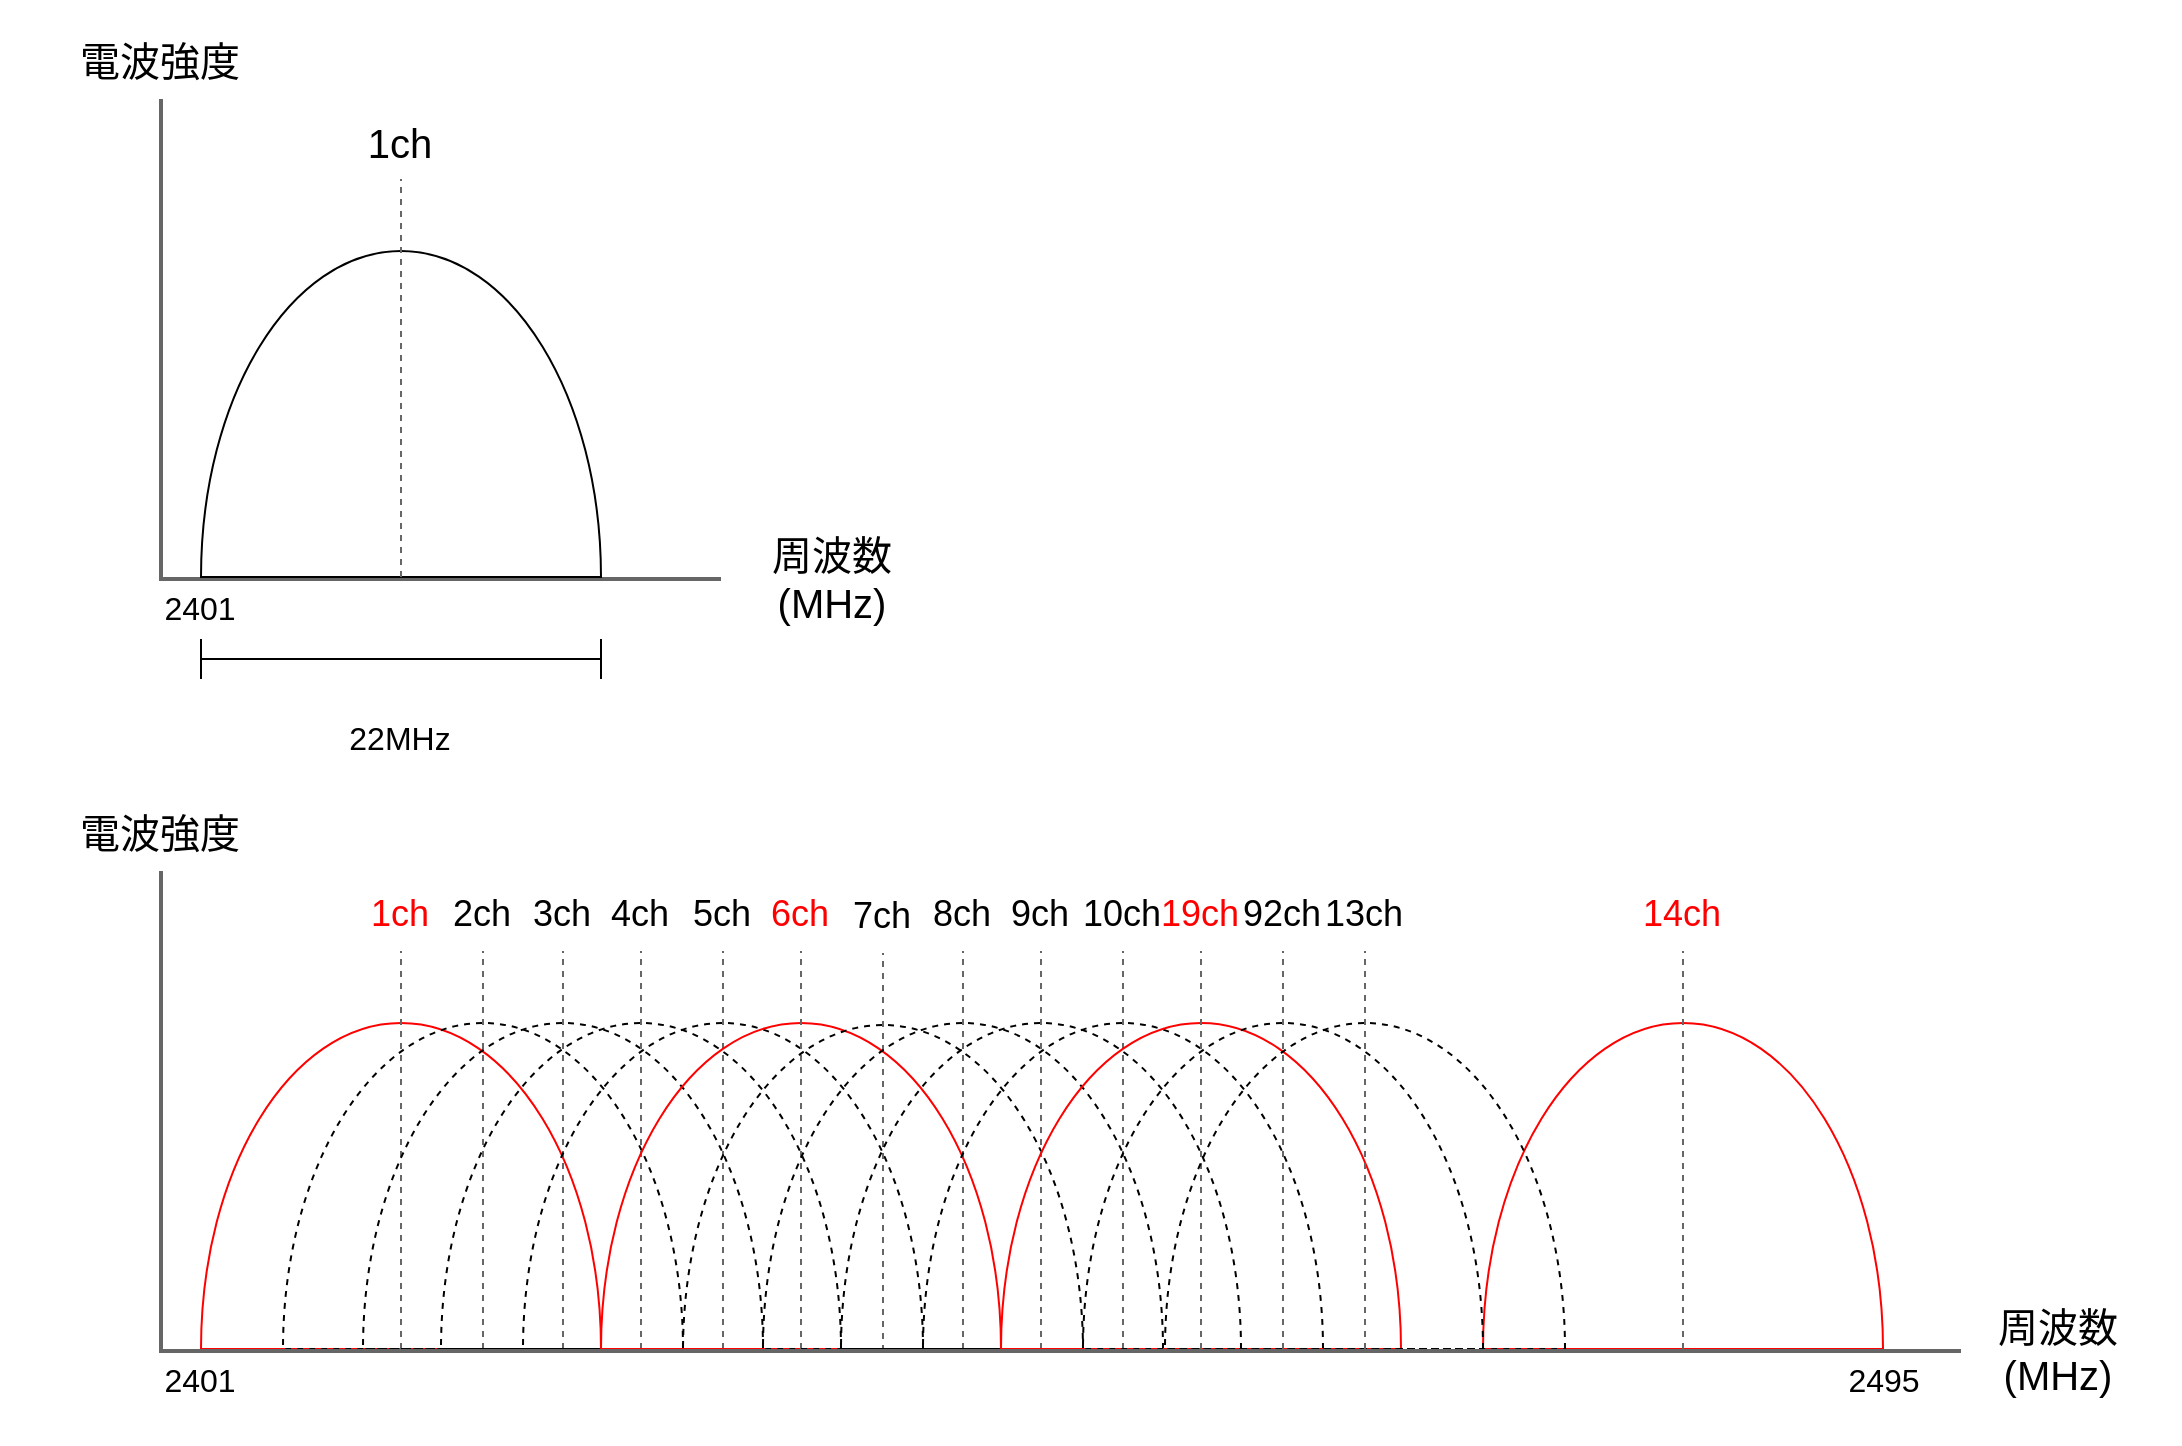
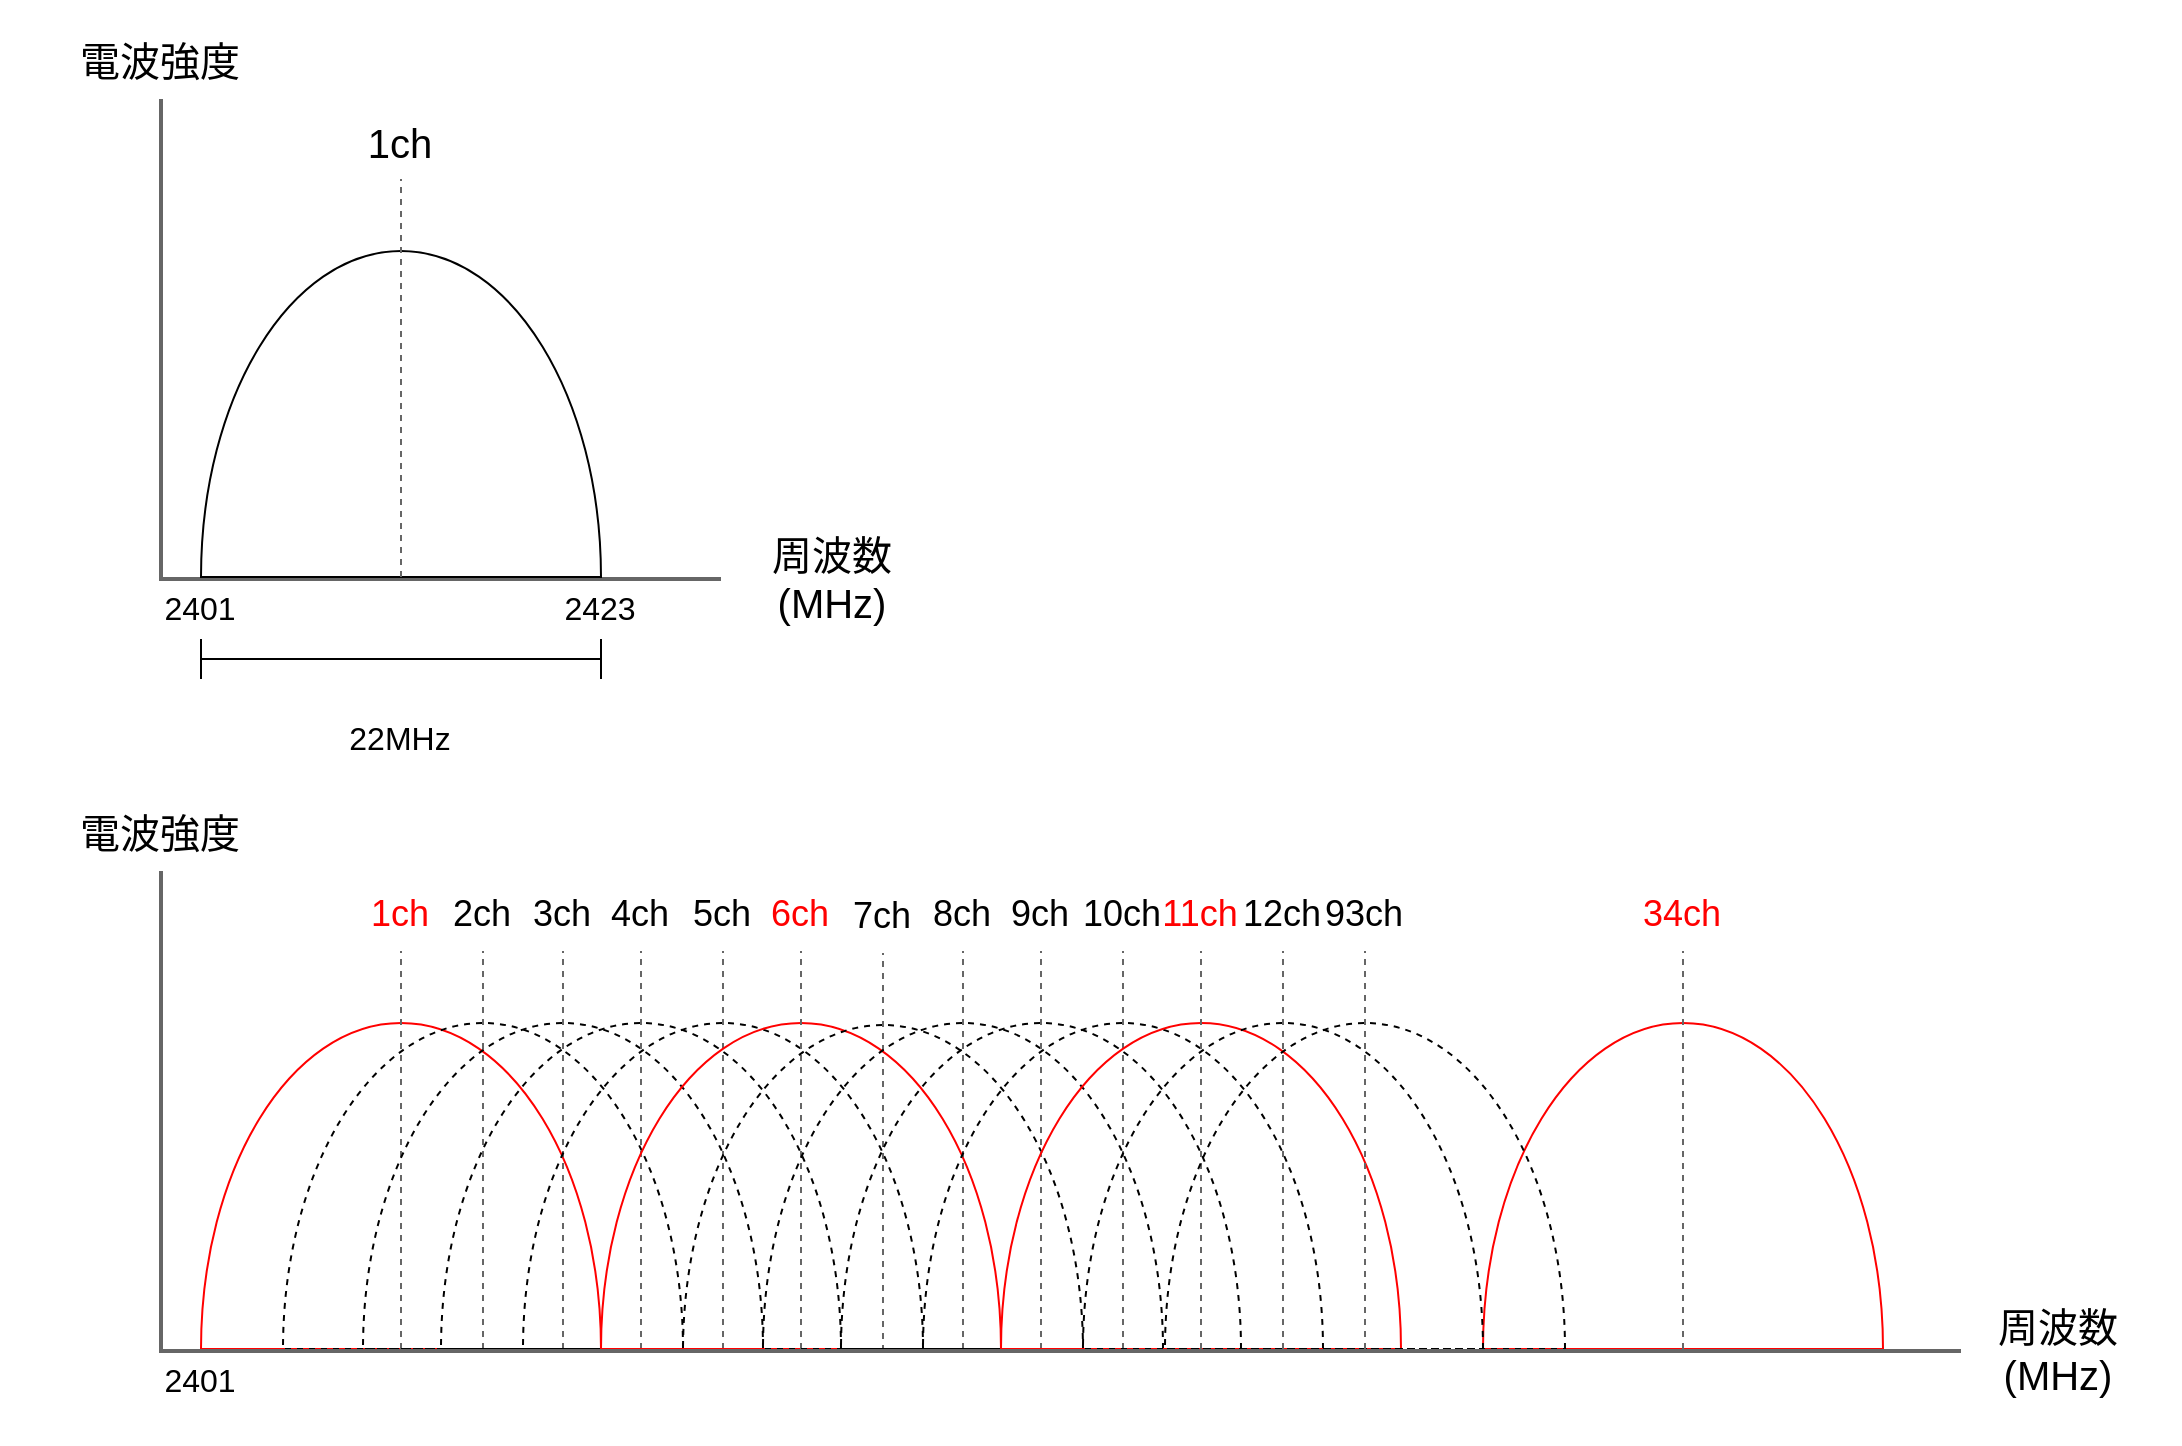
+ <mxCell id="18" value="&lt;font style=&quot;font-size: 16px;&quot;&gt;2423&lt;/font&gt;" style="text;html=1;strokeColor=none;fillColor=none;align=center;verticalAlign=middle;whiteSpace=wrap;rounded=0;fontSize=16;" parent="12" vertex="1"><mxGeometry x="200" y="233" width="40" height="20" as="geometry" /></mxCell>
- <mxCell id="71" value="&lt;font style=&quot;font-size: 18px&quot;&gt;19ch&lt;/font&gt;" style="text;html=1;strokeColor=none;fillColor=none;align=center;verticalAlign=middle;whiteSpace=wrap;rounded=0;fontColor=#FF0000;" vertex="1" parent="68"><mxGeometry x="80" width="40" height="20" as="geometry" /></mxCell>
+ <mxCell id="71" value="&lt;font style=&quot;font-size: 18px&quot;&gt;11ch&lt;/font&gt;" style="text;html=1;strokeColor=none;fillColor=none;align=center;verticalAlign=middle;whiteSpace=wrap;rounded=0;fontColor=#FF0000;" vertex="1" parent="68"><mxGeometry x="80" width="40" height="20" as="geometry" /></mxCell>
- <mxCell id="75" value="&lt;font style=&quot;font-size: 18px&quot;&gt;92ch&lt;/font&gt;" style="text;html=1;strokeColor=none;fillColor=none;align=center;verticalAlign=middle;whiteSpace=wrap;rounded=0;" vertex="1" parent="72"><mxGeometry x="80" width="40" height="20" as="geometry" /></mxCell>
+ <mxCell id="75" value="&lt;font style=&quot;font-size: 18px&quot;&gt;12ch&lt;/font&gt;" style="text;html=1;strokeColor=none;fillColor=none;align=center;verticalAlign=middle;whiteSpace=wrap;rounded=0;" vertex="1" parent="72"><mxGeometry x="80" width="40" height="20" as="geometry" /></mxCell>
- <mxCell id="79" value="&lt;font style=&quot;font-size: 18px&quot;&gt;13ch&lt;/font&gt;" style="text;html=1;strokeColor=none;fillColor=none;align=center;verticalAlign=middle;whiteSpace=wrap;rounded=0;" vertex="1" parent="76"><mxGeometry x="80" width="40" height="20" as="geometry" /></mxCell>
+ <mxCell id="79" value="&lt;font style=&quot;font-size: 18px&quot;&gt;93ch&lt;/font&gt;" style="text;html=1;strokeColor=none;fillColor=none;align=center;verticalAlign=middle;whiteSpace=wrap;rounded=0;" vertex="1" parent="76"><mxGeometry x="80" width="40" height="20" as="geometry" /></mxCell>
- <mxCell id="6" value="&lt;font style=&quot;font-size: 18px&quot;&gt;14ch&lt;/font&gt;" style="text;html=1;strokeColor=none;fillColor=none;align=center;verticalAlign=middle;whiteSpace=wrap;rounded=0;fontColor=#FF0000;" vertex="1" parent="3"><mxGeometry x="80" width="40" height="20" as="geometry" /></mxCell>
+ <mxCell id="6" value="&lt;font style=&quot;font-size: 18px&quot;&gt;34ch&lt;/font&gt;" style="text;html=1;strokeColor=none;fillColor=none;align=center;verticalAlign=middle;whiteSpace=wrap;rounded=0;fontColor=#FF0000;" vertex="1" parent="3"><mxGeometry x="80" width="40" height="20" as="geometry" /></mxCell>
- <mxCell id="7" value="&lt;font style=&quot;font-size: 16px&quot;&gt;2495&lt;/font&gt;" style="text;html=1;strokeColor=none;fillColor=none;align=center;verticalAlign=middle;whiteSpace=wrap;rounded=0;fontSize=16;" vertex="1" parent="2"><mxGeometry x="201" y="233" width="40" height="20" as="geometry" /></mxCell>
